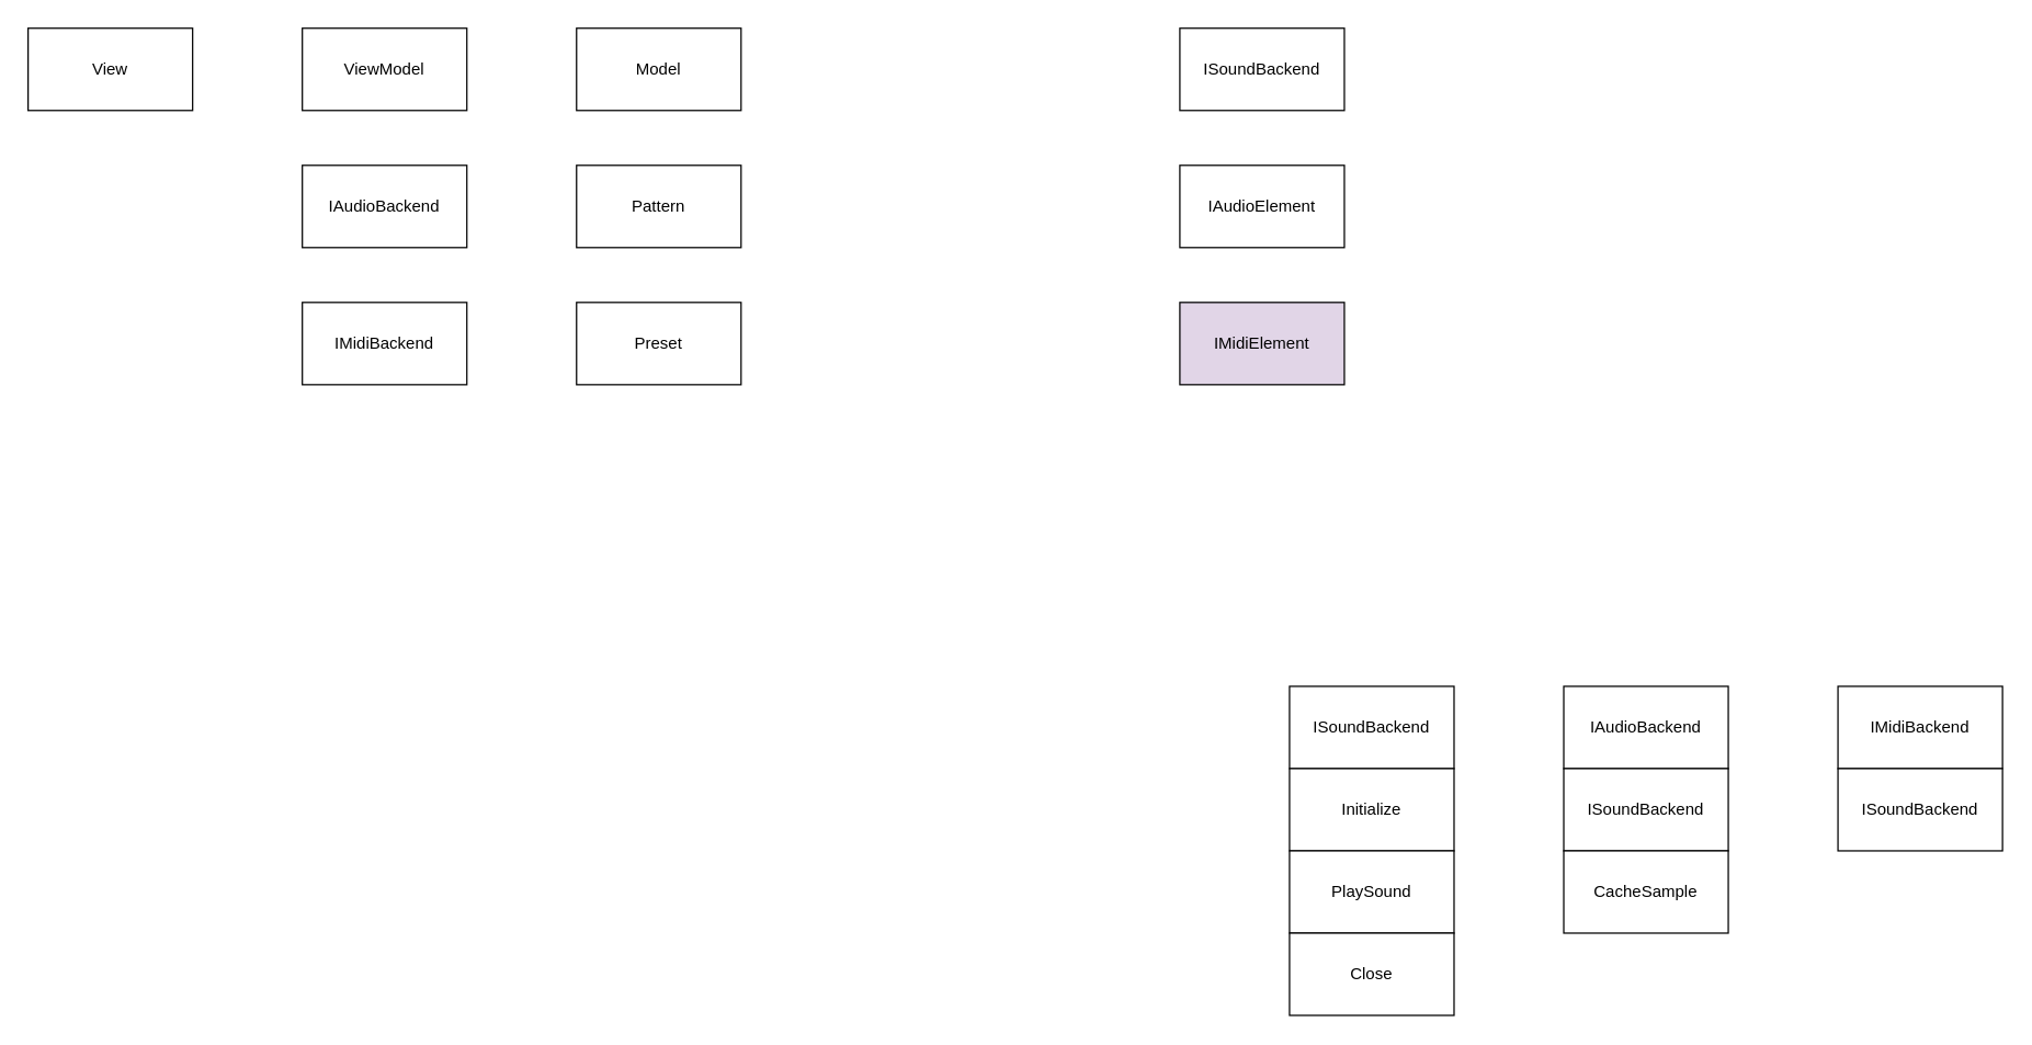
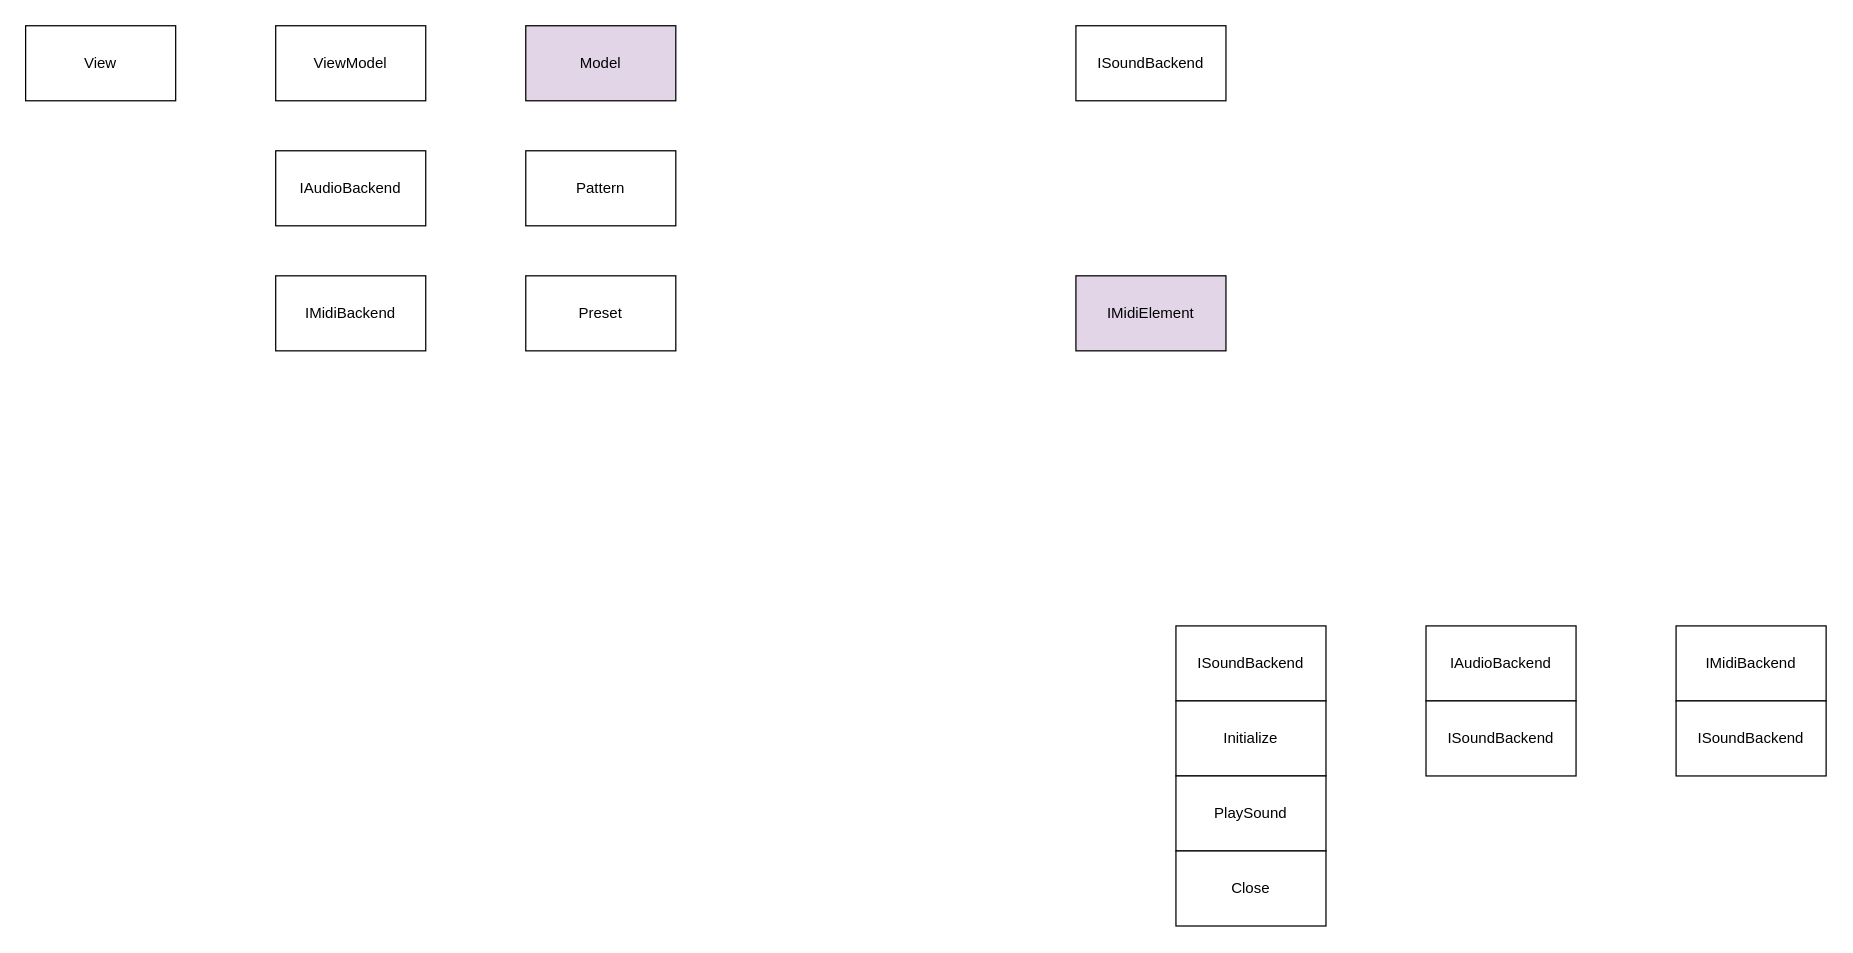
- <mxCell id="4" value="Model" style="rounded=0;whiteSpace=wrap;html=1;" vertex="1" parent="1"><mxGeometry x="420" y="20" width="120" height="60" as="geometry" /></mxCell>
+ <mxCell id="4" value="Model" style="rounded=0;whiteSpace=wrap;html=1;fillColor=#e1d5e7;" vertex="1" parent="1"><mxGeometry x="420" y="20" width="120" height="60" as="geometry" /></mxCell>
- <mxCell id="9" value="IAudioElement" style="rounded=0;whiteSpace=wrap;html=1;" vertex="1" parent="1"><mxGeometry x="860" y="120" width="120" height="60" as="geometry" /></mxCell>
- <mxCell id="18" value="CacheSample" style="rounded=0;whiteSpace=wrap;html=1;" vertex="1" parent="1"><mxGeometry x="1140" y="620" width="120" height="60" as="geometry" /></mxCell>
